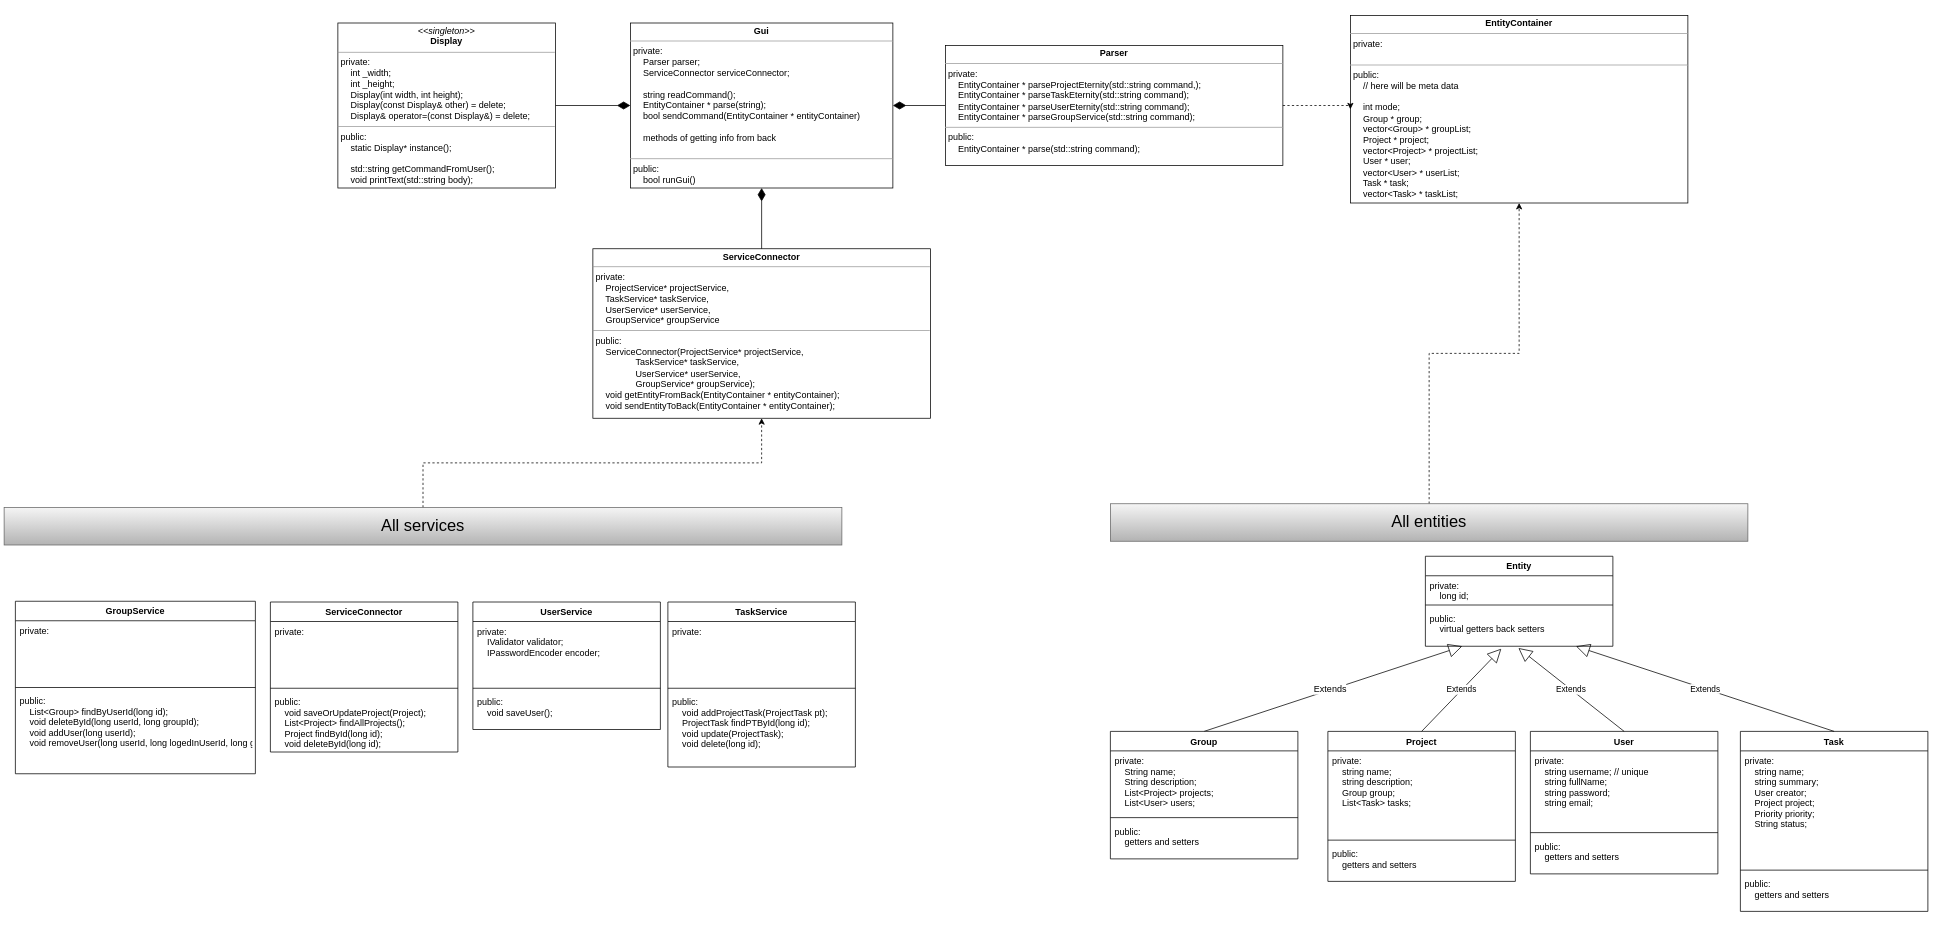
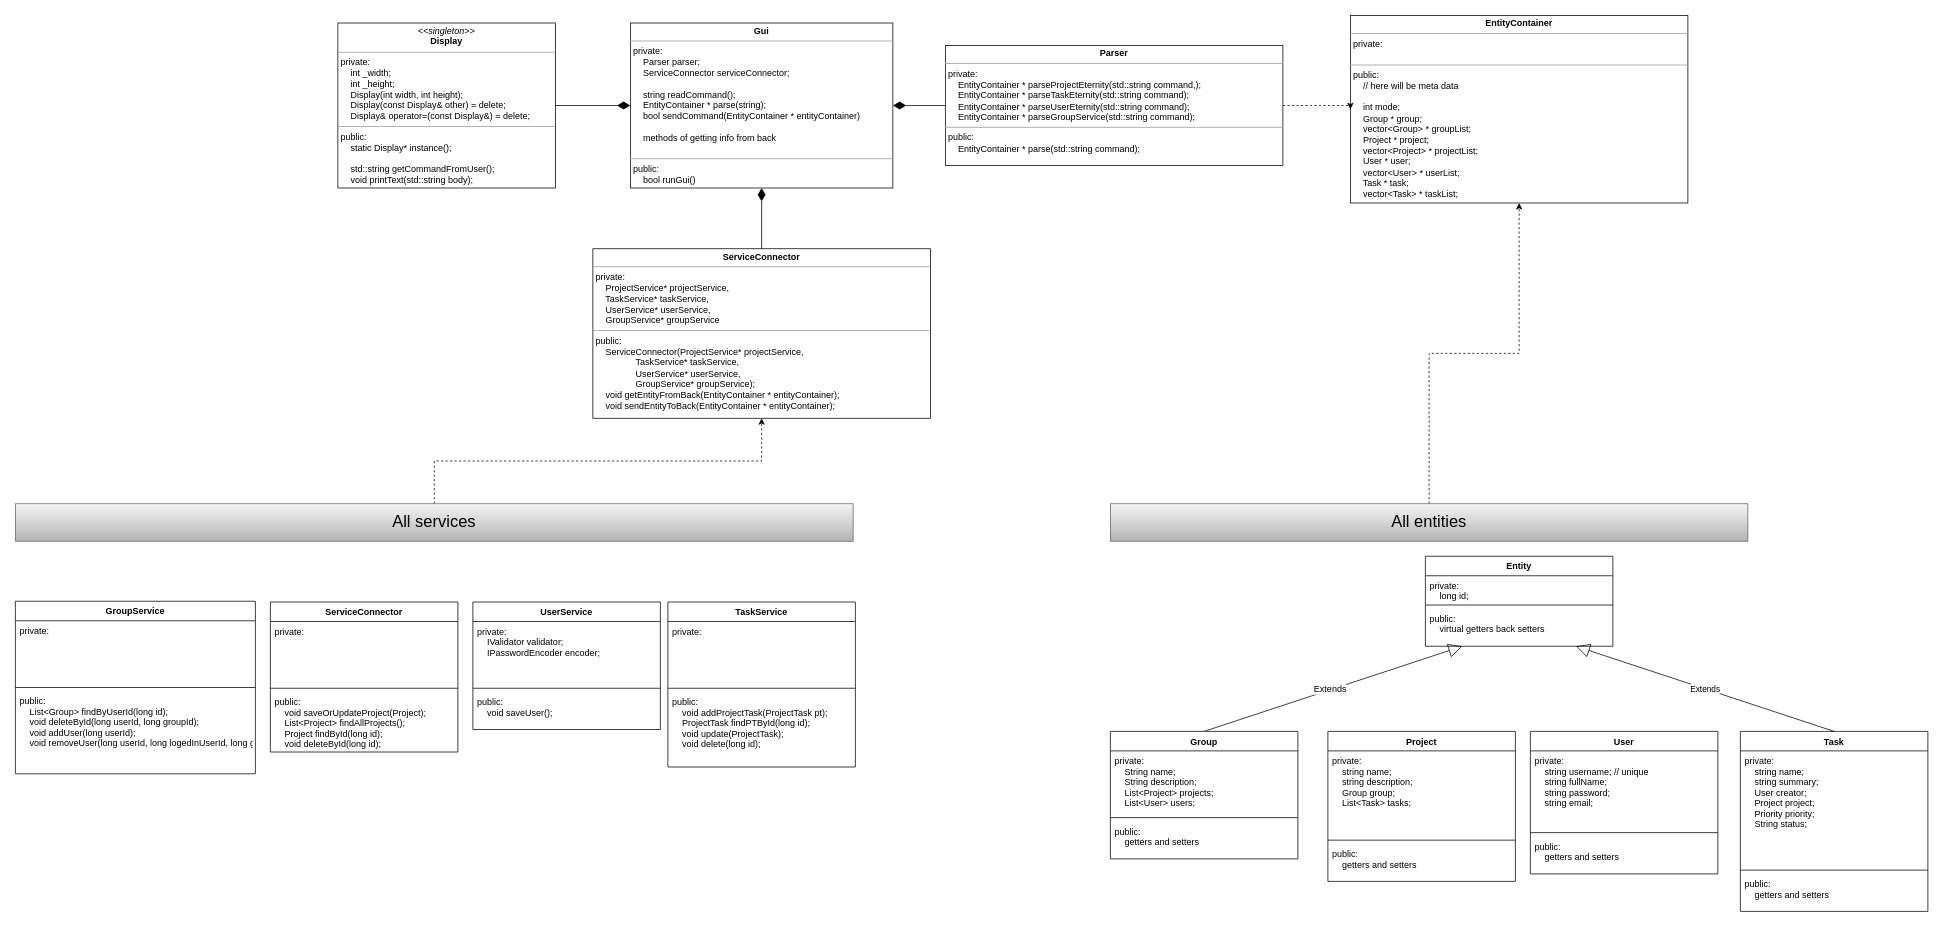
- <mxCell id="51" value="&lt;span style=&quot;font-size: 22px&quot;&gt;All services&lt;br&gt;&lt;/span&gt;" style="text;html=1;align=center;verticalAlign=middle;whiteSpace=wrap;rounded=0;fillColor=#f5f5f5;strokeColor=#666666;gradientColor=#b3b3b3;" parent="1" vertex="1"><mxGeometry x="5" y="676" width="1117" height="50" as="geometry" /></mxCell>
+ <mxCell id="51" value="&lt;span style=&quot;font-size: 22px&quot;&gt;All services&lt;br&gt;&lt;/span&gt;" style="text;html=1;align=center;verticalAlign=middle;whiteSpace=wrap;rounded=0;fillColor=#f5f5f5;strokeColor=#666666;gradientColor=#b3b3b3;" parent="1" vertex="1"><mxGeometry x="20" y="671" width="1117" height="50" as="geometry" /></mxCell>
- <mxCell id="24" value="Extends" style="endArrow=block;endSize=16;endFill=0;html=1;exitX=0.5;exitY=0;exitDx=0;exitDy=0;entryX=0.496;entryY=1.047;entryDx=0;entryDy=0;entryPerimeter=0;" parent="1" source="15" target="10" edge="1"><mxGeometry width="160" relative="1" as="geometry"><mxPoint x="1905" y="927.5" as="sourcePoint" /><mxPoint x="1990" y="850.5" as="targetPoint" /></mxGeometry></mxCell>
- <mxCell id="23" value="Extends" style="endArrow=block;endSize=16;endFill=0;html=1;exitX=0.5;exitY=0;exitDx=0;exitDy=0;entryX=0.405;entryY=1.066;entryDx=0;entryDy=0;entryPerimeter=0;" parent="1" source="11" target="10" edge="1"><mxGeometry width="160" relative="1" as="geometry"><mxPoint x="1895" y="870" as="sourcePoint" /><mxPoint x="1980" y="840.5" as="targetPoint" /></mxGeometry></mxCell>
